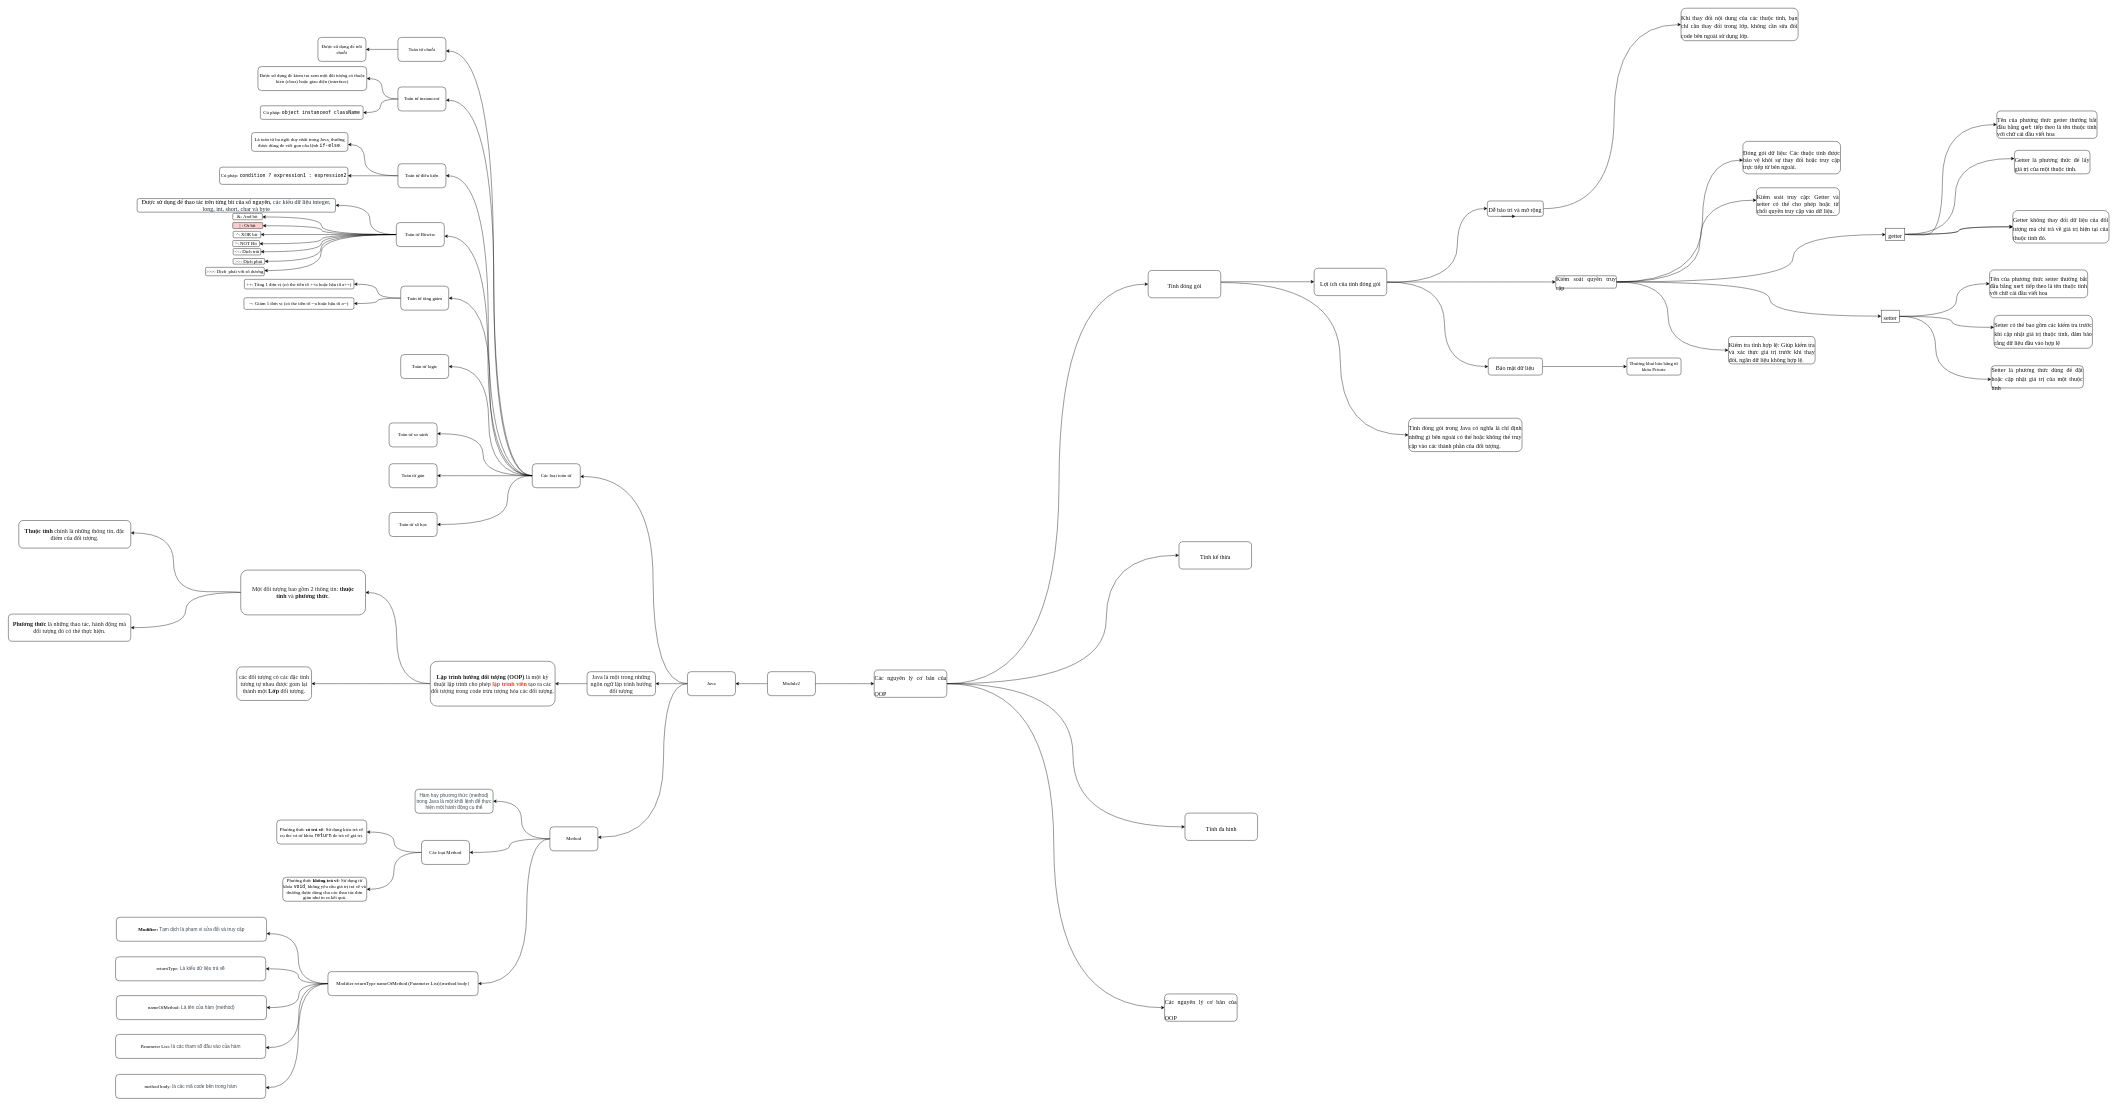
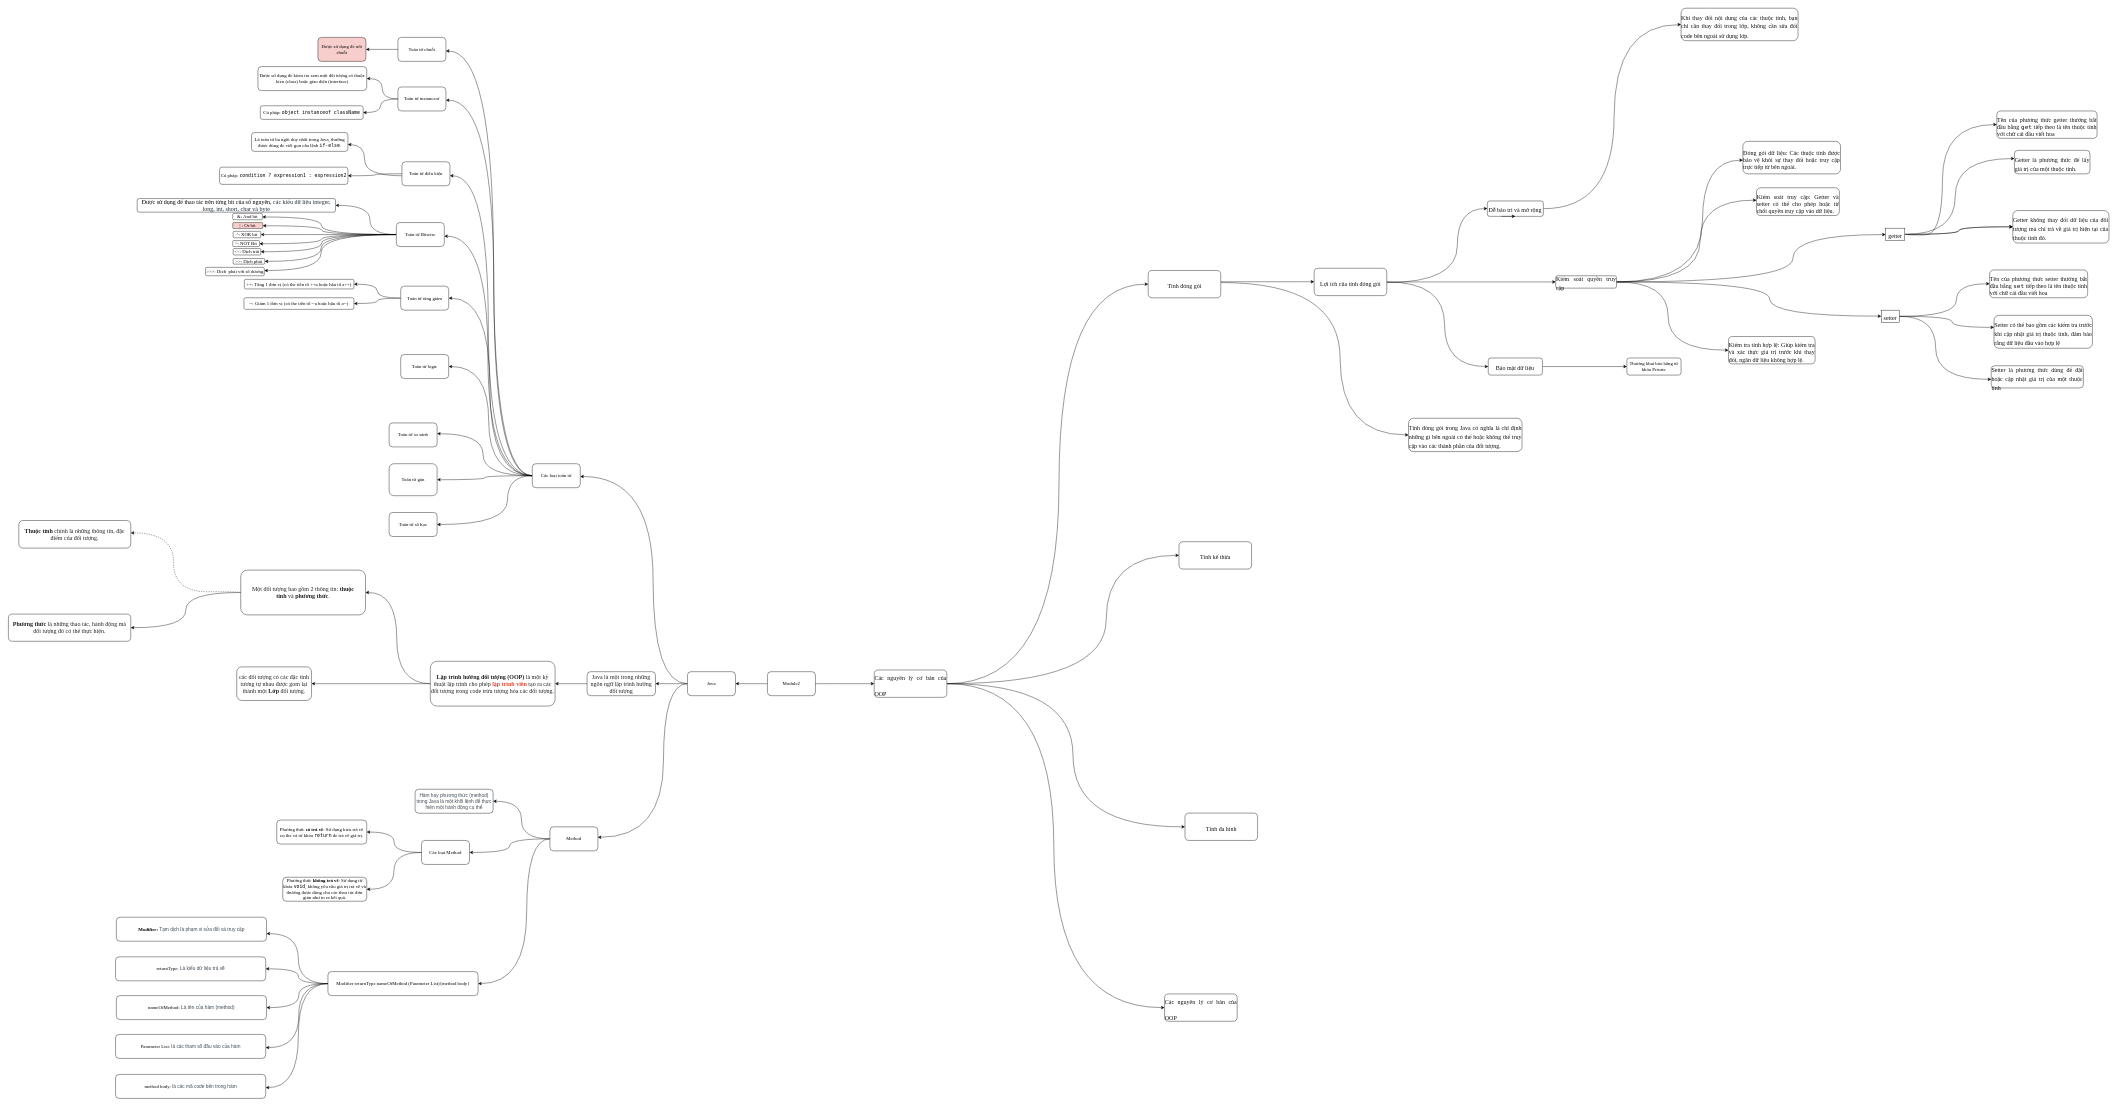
- <mxCell id="50" value="Được sử dụng để nối chuỗi" style="rounded=1;whiteSpace=wrap;html=1;fontFamily=Times New Roman;" parent="1" vertex="1"><mxGeometry x="794" y="93" width="120" height="60" as="geometry" /></mxCell>
+ <mxCell id="50" value="Được sử dụng để nối chuỗi" style="rounded=1;whiteSpace=wrap;html=1;fontFamily=Times New Roman;fillColor=#f8cecc;" parent="1" vertex="1"><mxGeometry x="794" y="93" width="120" height="60" as="geometry" /></mxCell>
- <mxCell id="55" value="Toán tử điều kiện" style="rounded=1;whiteSpace=wrap;html=1;fontFamily=Times New Roman;" parent="1" vertex="1"><mxGeometry x="994" y="409" width="120" height="60" as="geometry" /></mxCell>
+ <mxCell id="55" value="Toán tử điều kiện" style="rounded=1;whiteSpace=wrap;html=1;fontFamily=Times New Roman;" parent="1" vertex="1"><mxGeometry x="1004" y="404" width="120" height="60" as="geometry" /></mxCell>
- <mxCell id="44" value="Toán tử gán" style="rounded=1;whiteSpace=wrap;html=1;fontFamily=Times New Roman;" parent="1" vertex="1"><mxGeometry x="972" y="1159" width="120" height="60" as="geometry" /></mxCell>
+ <mxCell id="44" value="Toán tử gán" style="rounded=1;whiteSpace=wrap;html=1;fontFamily=Times New Roman;" parent="1" vertex="1"><mxGeometry x="972" y="1159" width="120" height="80" as="geometry" /></mxCell>
- <mxCell id="10" value="" style="edgeStyle=orthogonalEdgeStyle;rounded=0;orthogonalLoop=1;jettySize=auto;html=1;curved=1;exitX=0;exitY=0.5;exitDx=0;exitDy=0;fontFamily=Times New Roman;" parent="1" source="17" target="15" edge="1"><mxGeometry relative="1" as="geometry"><mxPoint x="601" y="1482" as="sourcePoint" /><Array as="points"><mxPoint x="601" y="1479" /><mxPoint x="433" y="1479" /><mxPoint x="433" y="1332" /></Array></mxGeometry></mxCell>
+ <mxCell id="10" value="" style="edgeStyle=orthogonalEdgeStyle;rounded=0;orthogonalLoop=1;jettySize=auto;html=1;curved=1;exitX=0;exitY=0.5;exitDx=0;exitDy=0;fontFamily=Times New Roman;dashed=1;" parent="1" source="17" target="15" edge="1"><mxGeometry relative="1" as="geometry"><mxPoint x="601" y="1482" as="sourcePoint" /><Array as="points"><mxPoint x="601" y="1479" /><mxPoint x="433" y="1479" /><mxPoint x="433" y="1332" /></Array></mxGeometry></mxCell>
